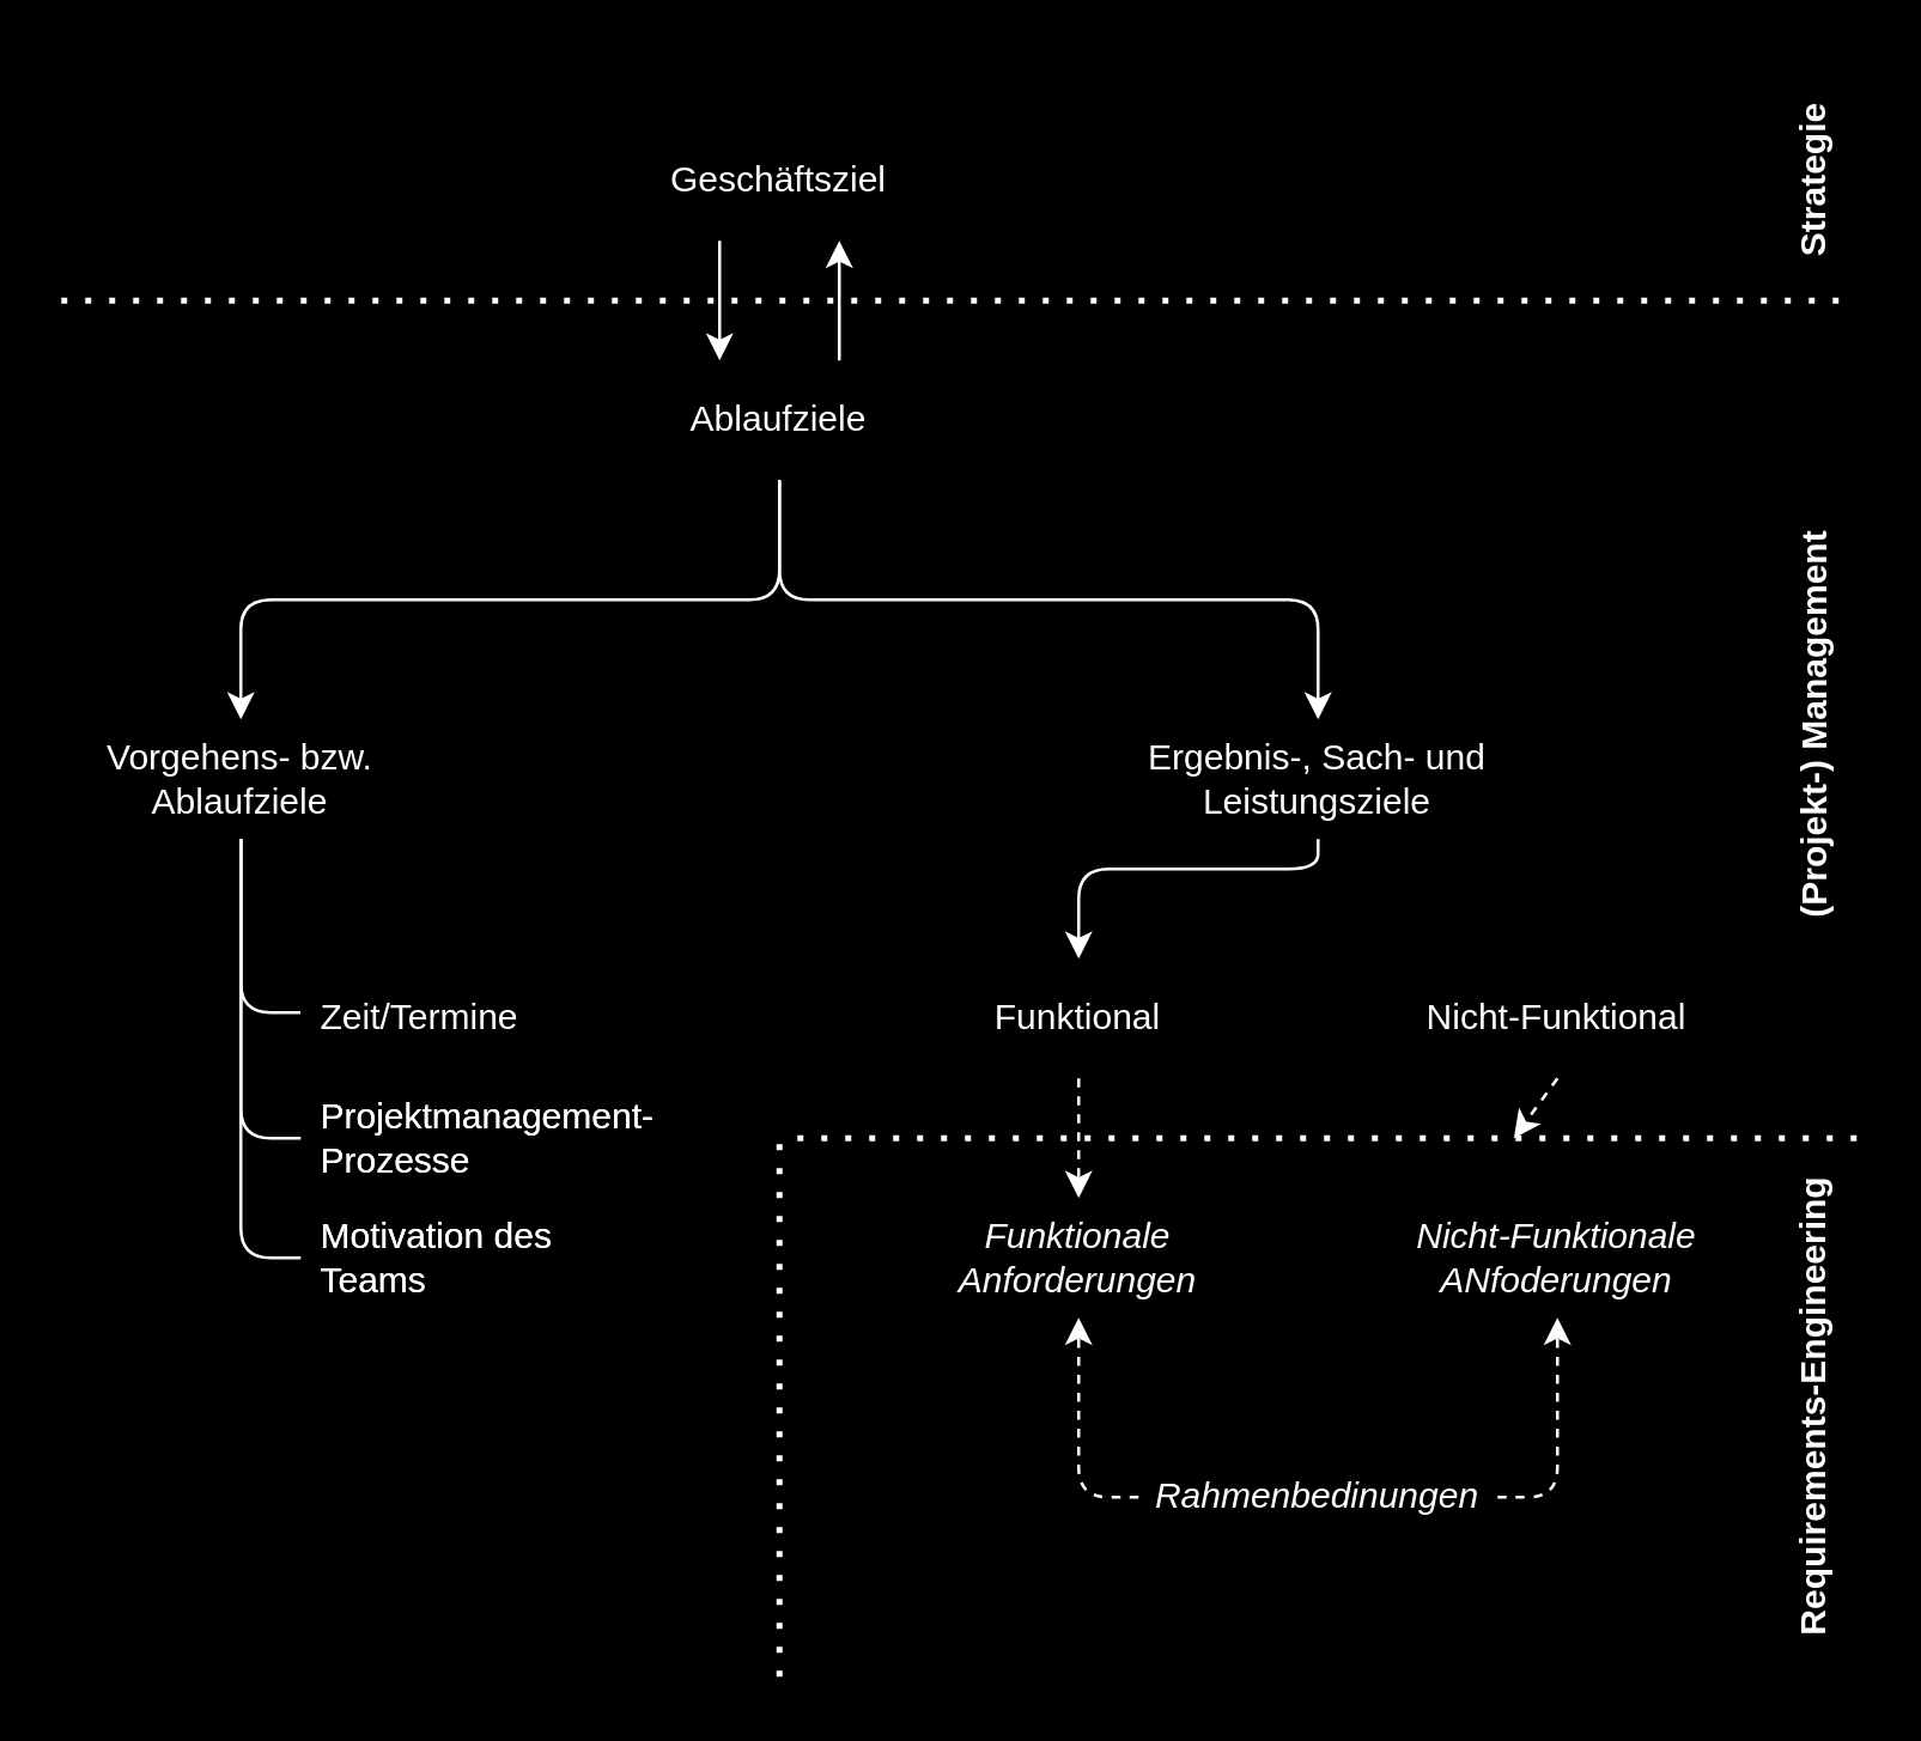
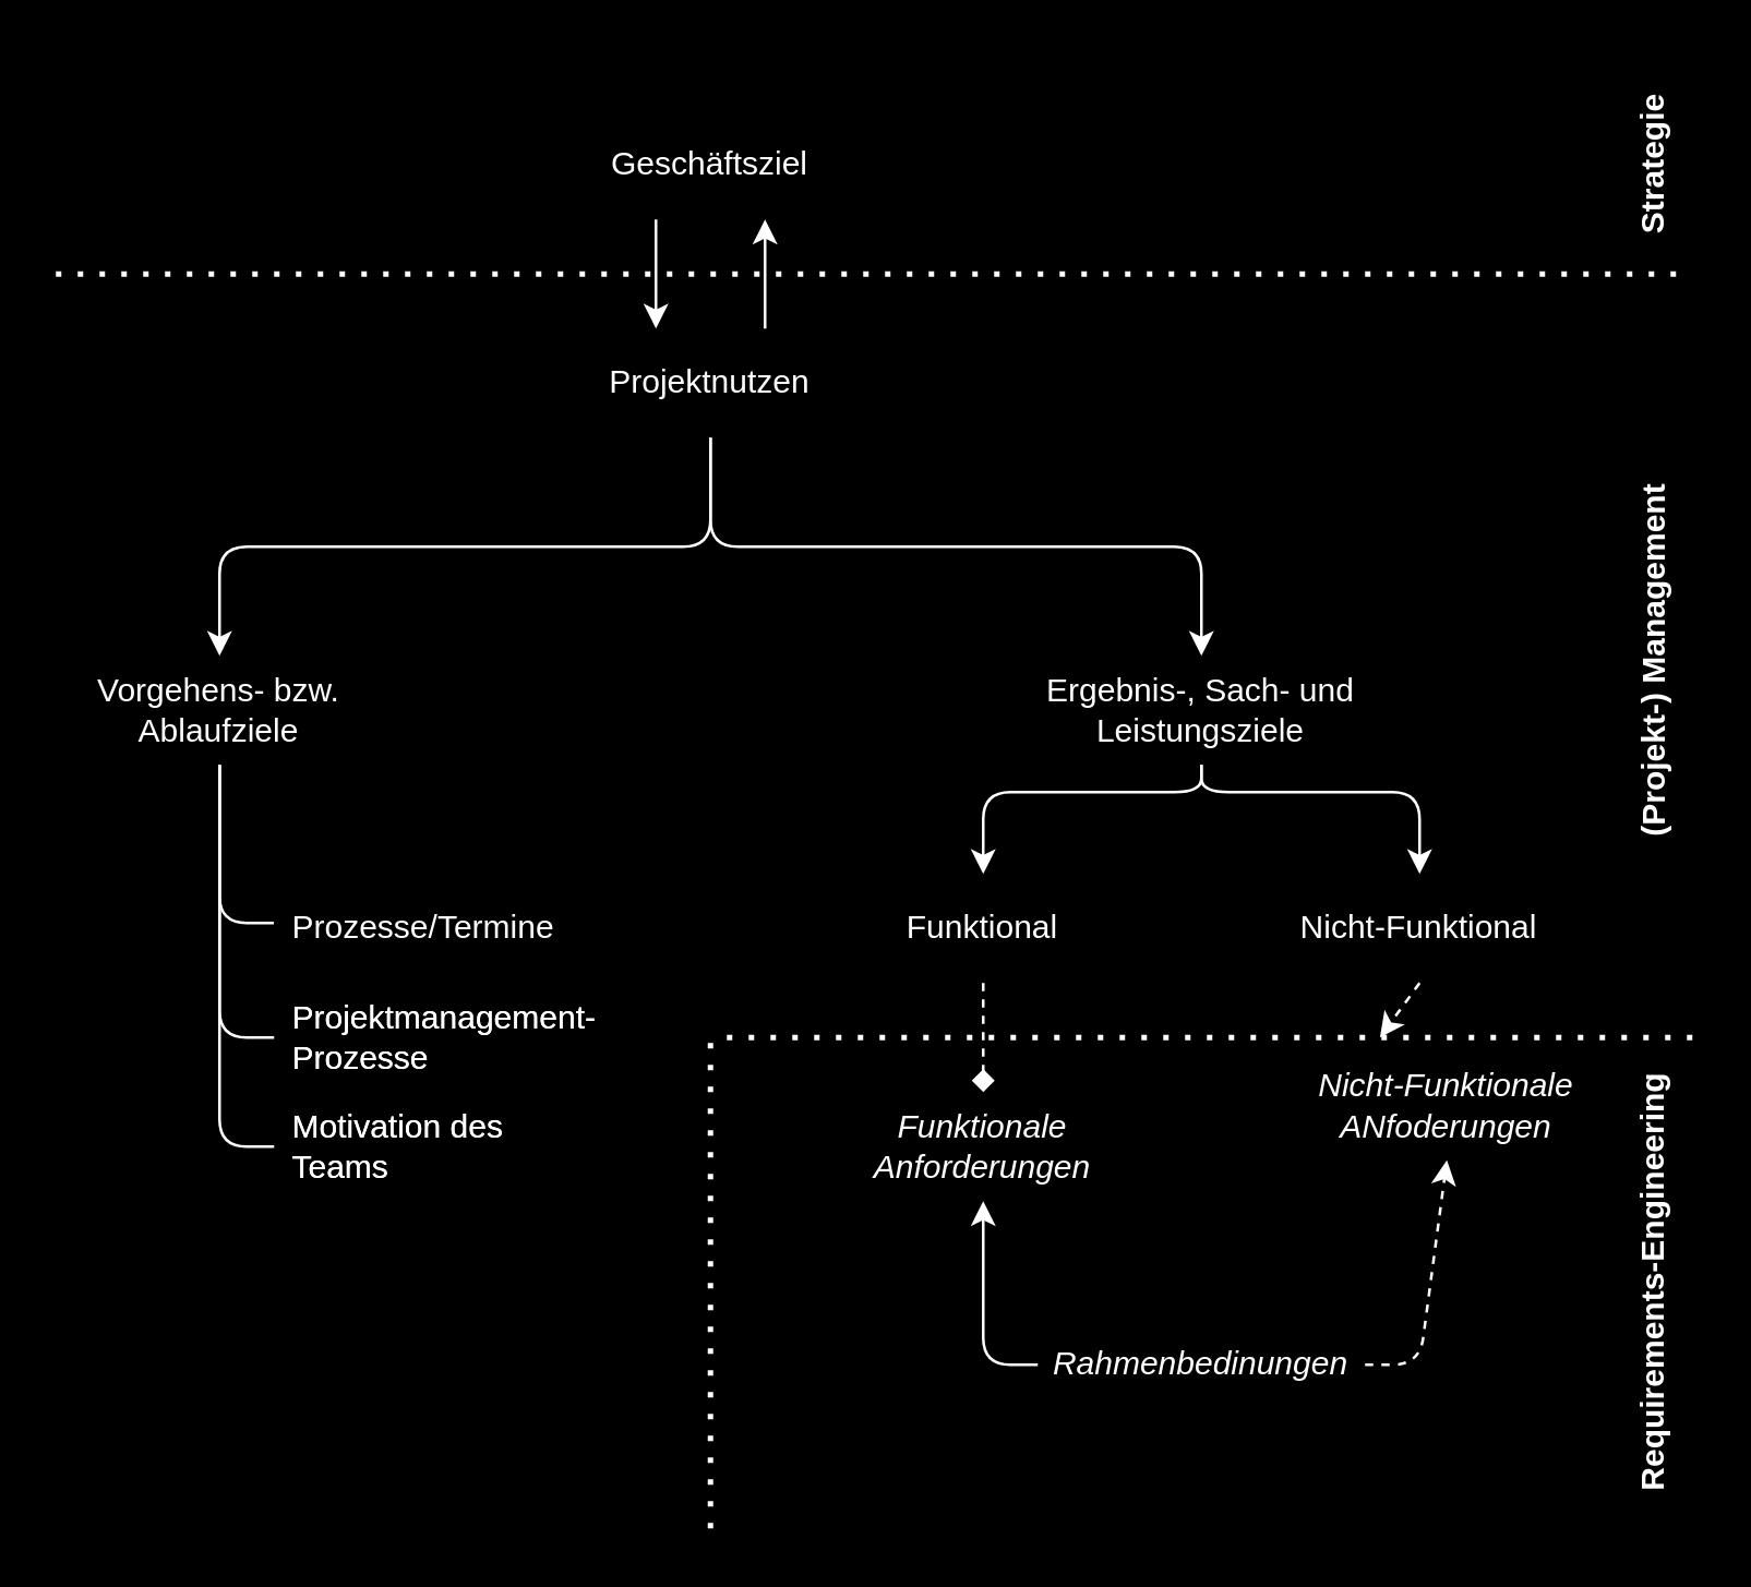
- <mxCell id="6" value="Ablaufziele" style="text;html=1;strokeColor=none;fillColor=none;align=center;verticalAlign=middle;whiteSpace=wrap;rounded=0;fontColor=#FFFFFF;" parent="1" vertex="1"><mxGeometry x="220" y="120" width="80" height="40" as="geometry" /></mxCell>
+ <mxCell id="6" value="Projektnutzen" style="text;html=1;strokeColor=none;fillColor=none;align=center;verticalAlign=middle;whiteSpace=wrap;rounded=0;fontColor=#FFFFFF;" parent="1" vertex="1"><mxGeometry x="220" y="120" width="80" height="40" as="geometry" /></mxCell>
+ <mxCell id="23" value="" style="endArrow=classic;html=1;exitX=0.5;exitY=1;exitDx=0;exitDy=0;entryX=0.5;entryY=0;entryDx=0;entryDy=0;fontColor=#FFFFFF;strokeColor=#FFFFFF;" parent="1" source="11" target="22" edge="1"><mxGeometry width="50" height="50" relative="1" as="geometry"><mxPoint x="590" y="270" as="sourcePoint" /><mxPoint x="640" y="220" as="targetPoint" /><Array as="points"><mxPoint x="440" y="290" /><mxPoint x="520" y="290" /></Array></mxGeometry></mxCell>
- <mxCell id="13" value="Zeit/Termine" style="text;html=1;strokeColor=none;fillColor=none;align=left;verticalAlign=middle;whiteSpace=wrap;rounded=0;spacingLeft=5;fontColor=#FFFFFF;" parent="1" vertex="1"><mxGeometry x="100" y="320" width="120" height="40" as="geometry" /></mxCell>
+ <mxCell id="13" value="Prozesse/Termine" style="text;html=1;strokeColor=none;fillColor=none;align=left;verticalAlign=middle;whiteSpace=wrap;rounded=0;spacingLeft=5;fontColor=#FFFFFF;" parent="1" vertex="1"><mxGeometry x="100" y="320" width="120" height="40" as="geometry" /></mxCell>
- <mxCell id="27" value="" style="endArrow=classic;html=1;exitX=0.5;exitY=1;exitDx=0;exitDy=0;entryX=0.5;entryY=0;entryDx=0;entryDy=0;dashed=1;fontColor=#FFFFFF;strokeColor=#FFFFFF;" parent="1" source="21" target="25" edge="1"><mxGeometry width="50" height="50" relative="1" as="geometry"><mxPoint x="360" y="360" as="sourcePoint" /><mxPoint x="360" y="400" as="targetPoint" /></mxGeometry></mxCell>
+ <mxCell id="27" value="" style="endArrow=diamond;html=1;exitX=0.5;exitY=1;exitDx=0;exitDy=0;entryX=0.5;entryY=0;entryDx=0;entryDy=0;dashed=1;fontColor=#FFFFFF;strokeColor=#FFFFFF;" parent="1" source="21" target="25" edge="1"><mxGeometry width="50" height="50" relative="1" as="geometry"><mxPoint x="360" y="360" as="sourcePoint" /><mxPoint x="360" y="400" as="targetPoint" /></mxGeometry></mxCell>
- <mxCell id="26" value="Nicht-Funktionale&lt;br&gt;ANfoderungen" style="text;html=1;strokeColor=none;fillColor=none;align=center;verticalAlign=middle;whiteSpace=wrap;rounded=0;fontStyle=2;fontColor=#FFFFFF;" parent="1" vertex="1"><mxGeometry x="460" y="400" width="120" height="40" as="geometry" /></mxCell>
+ <mxCell id="26" value="Nicht-Funktionale&lt;br&gt;ANfoderungen" style="text;html=1;strokeColor=none;fillColor=none;align=center;verticalAlign=middle;whiteSpace=wrap;rounded=0;fontStyle=2;fontColor=#FFFFFF;" parent="1" vertex="1"><mxGeometry x="470" y="385" width="120" height="40" as="geometry" /></mxCell>
- <mxCell id="31" value="" style="endArrow=classic;html=1;exitX=0;exitY=0.5;exitDx=0;exitDy=0;entryX=0.5;entryY=1;entryDx=0;entryDy=0;dashed=1;fontColor=#FFFFFF;strokeColor=#FFFFFF;" parent="1" source="29" target="25" edge="1"><mxGeometry width="50" height="50" relative="1" as="geometry"><mxPoint x="320" y="510" as="sourcePoint" /><mxPoint x="360" y="440" as="targetPoint" /><Array as="points"><mxPoint x="360" y="500" /></Array></mxGeometry></mxCell>
+ <mxCell id="31" value="" style="endArrow=classic;html=1;exitX=0;exitY=0.5;exitDx=0;exitDy=0;entryX=0.5;entryY=1;entryDx=0;entryDy=0;dashed=0;fontColor=#FFFFFF;strokeColor=#FFFFFF;" parent="1" source="29" target="25" edge="1"><mxGeometry width="50" height="50" relative="1" as="geometry"><mxPoint x="320" y="510" as="sourcePoint" /><mxPoint x="360" y="440" as="targetPoint" /><Array as="points"><mxPoint x="360" y="500" /></Array></mxGeometry></mxCell>
